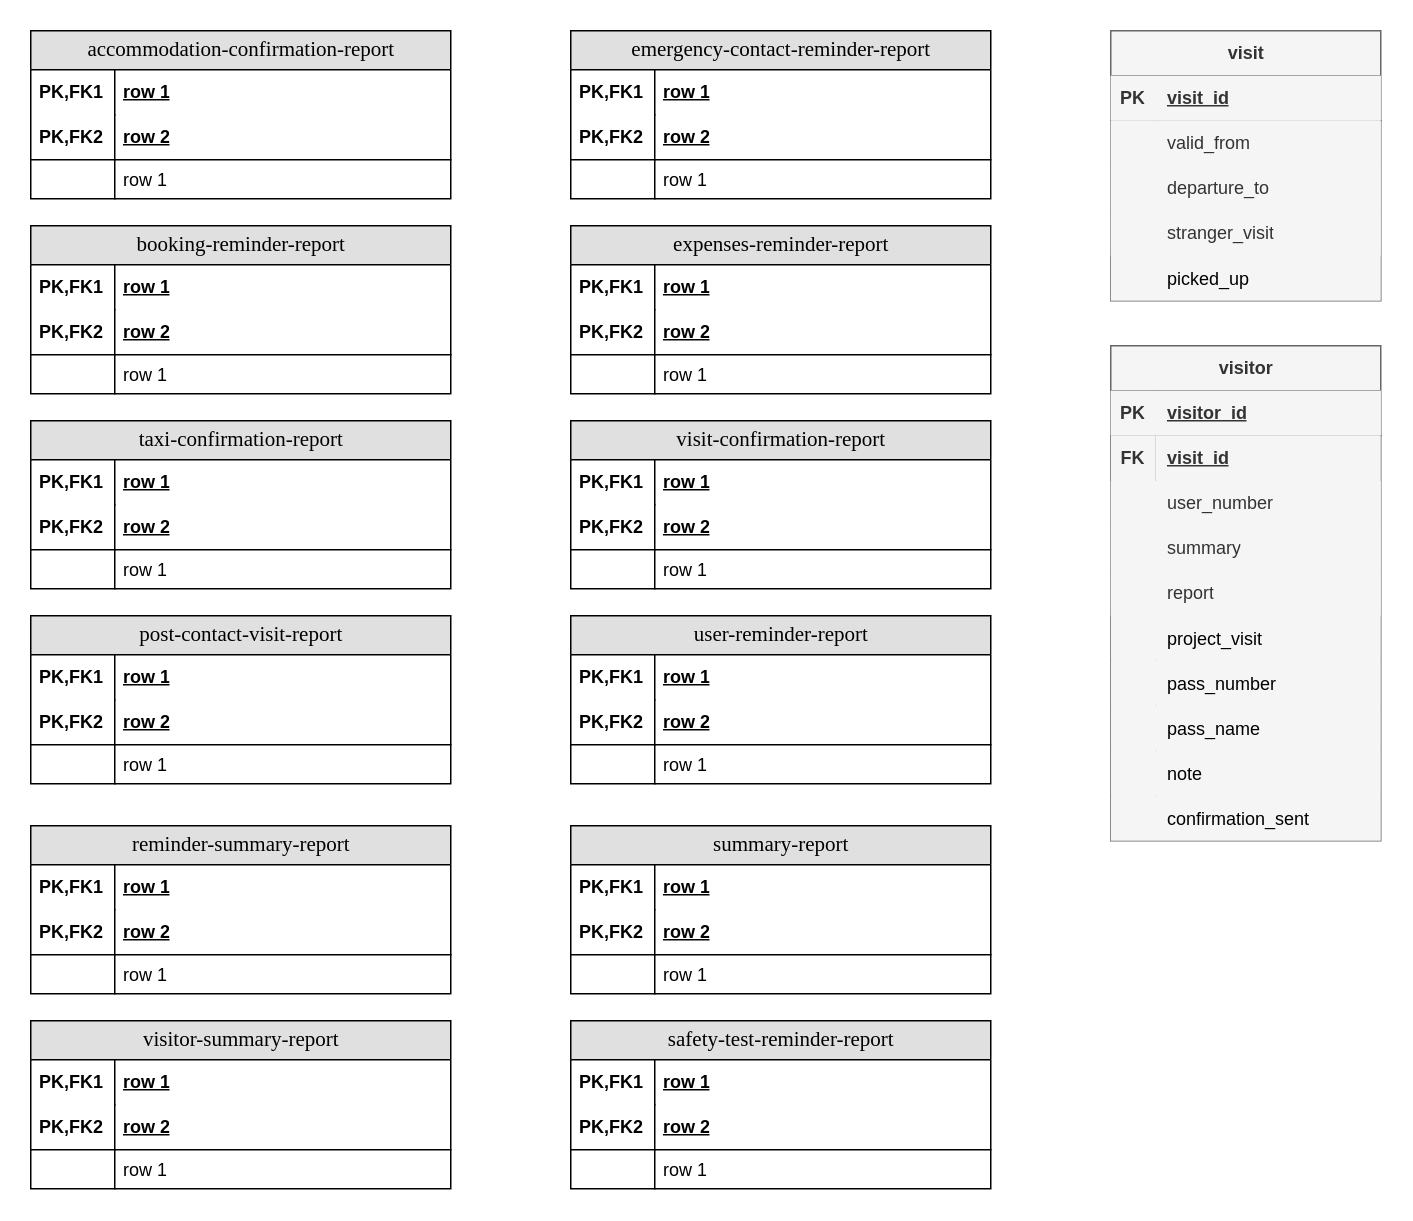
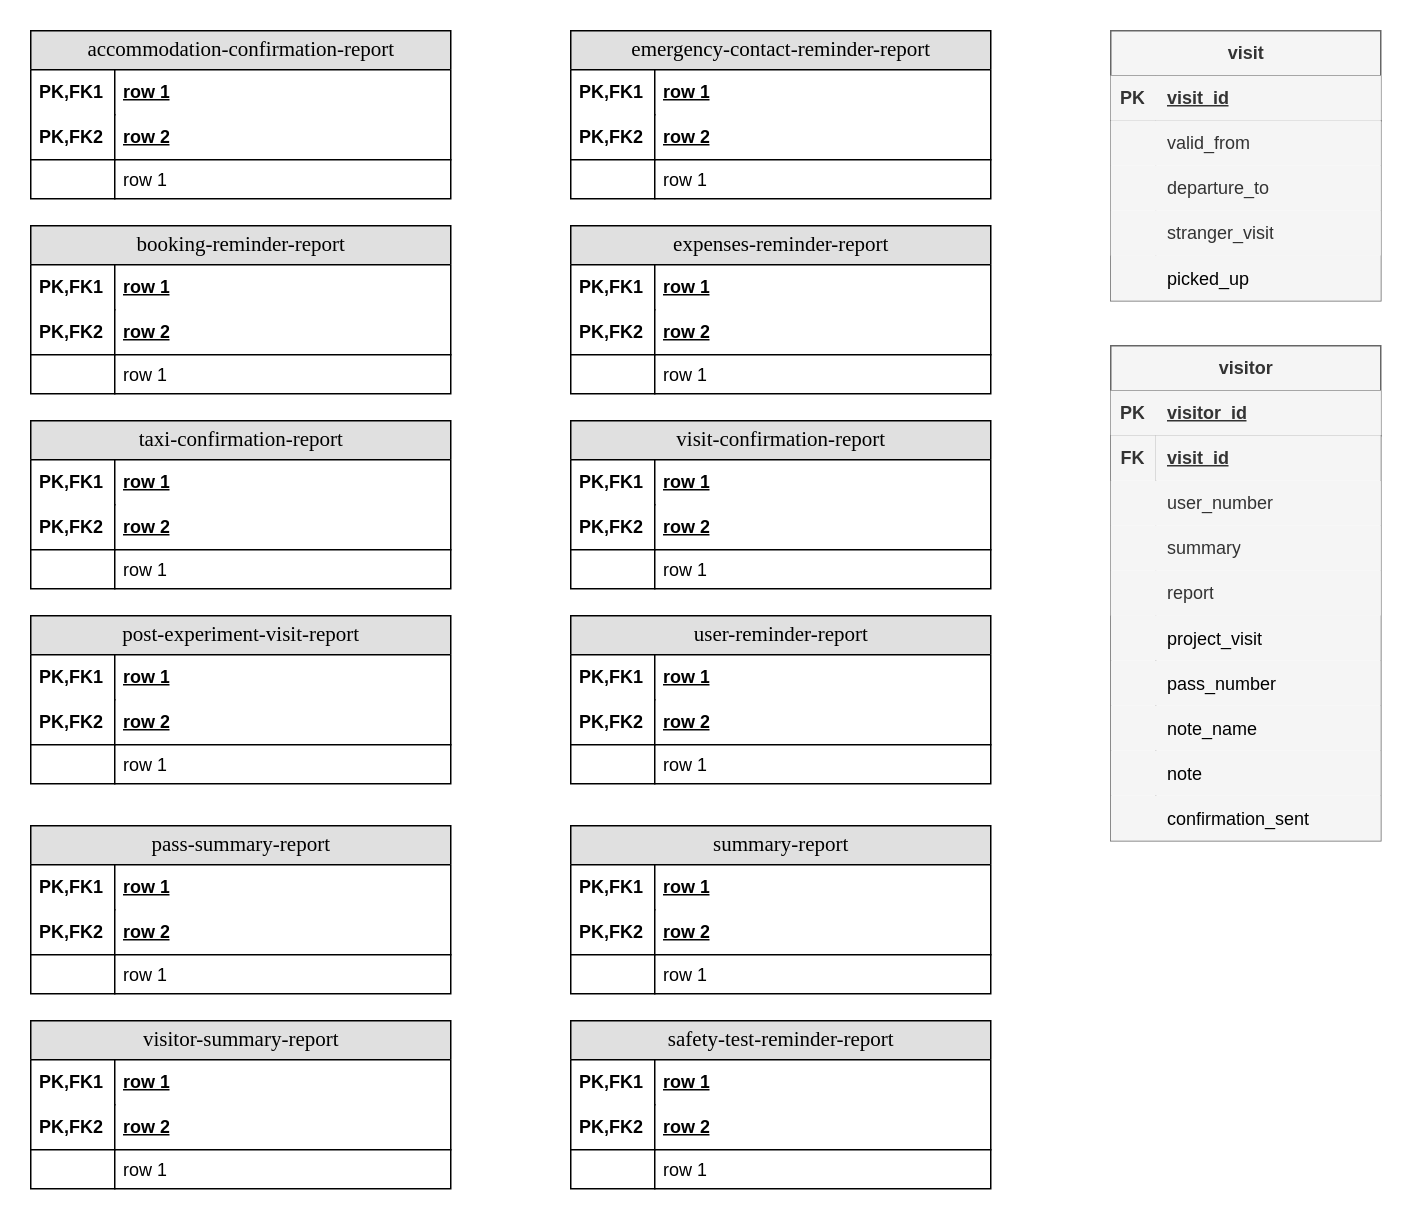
- <mxCell id="37" value="post-contact-visit-report" style="swimlane;html=1;fontStyle=0;childLayout=stackLayout;horizontal=1;startSize=26;fillColor=#e0e0e0;horizontalStack=0;resizeParent=1;resizeLast=0;collapsible=1;marginBottom=0;swimlaneFillColor=#ffffff;align=center;rounded=0;shadow=0;comic=0;labelBackgroundColor=none;strokeWidth=1;fontFamily=Verdana;fontSize=14" vertex="1" parent="1"><mxGeometry x="20" y="410" width="280" height="112" as="geometry" /></mxCell>
+ <mxCell id="37" value="post-experiment-visit-report" style="swimlane;html=1;fontStyle=0;childLayout=stackLayout;horizontal=1;startSize=26;fillColor=#e0e0e0;horizontalStack=0;resizeParent=1;resizeLast=0;collapsible=1;marginBottom=0;swimlaneFillColor=#ffffff;align=center;rounded=0;shadow=0;comic=0;labelBackgroundColor=none;strokeWidth=1;fontFamily=Verdana;fontSize=14" vertex="1" parent="1"><mxGeometry x="20" y="410" width="280" height="112" as="geometry" /></mxCell>
- <mxCell id="126" value="pass_name" style="shape=partialRectangle;connectable=0;fillColor=none;top=0;left=0;bottom=0;right=0;align=left;spacingLeft=6;overflow=hidden;" vertex="1" parent="124"><mxGeometry x="30" width="150" height="30" as="geometry"><mxRectangle width="150" height="30" as="alternateBounds" /></mxGeometry></mxCell>
+ <mxCell id="126" value="note_name" style="shape=partialRectangle;connectable=0;fillColor=none;top=0;left=0;bottom=0;right=0;align=left;spacingLeft=6;overflow=hidden;" vertex="1" parent="124"><mxGeometry x="30" width="150" height="30" as="geometry"><mxRectangle width="150" height="30" as="alternateBounds" /></mxGeometry></mxCell>
- <mxCell id="44" value="reminder-summary-report" style="swimlane;html=1;fontStyle=0;childLayout=stackLayout;horizontal=1;startSize=26;fillColor=#e0e0e0;horizontalStack=0;resizeParent=1;resizeLast=0;collapsible=1;marginBottom=0;swimlaneFillColor=#ffffff;align=center;rounded=0;shadow=0;comic=0;labelBackgroundColor=none;strokeWidth=1;fontFamily=Verdana;fontSize=14" vertex="1" parent="1"><mxGeometry x="20" y="550" width="280" height="112" as="geometry" /></mxCell>
+ <mxCell id="44" value="pass-summary-report" style="swimlane;html=1;fontStyle=0;childLayout=stackLayout;horizontal=1;startSize=26;fillColor=#e0e0e0;horizontalStack=0;resizeParent=1;resizeLast=0;collapsible=1;marginBottom=0;swimlaneFillColor=#ffffff;align=center;rounded=0;shadow=0;comic=0;labelBackgroundColor=none;strokeWidth=1;fontFamily=Verdana;fontSize=14" vertex="1" parent="1"><mxGeometry x="20" y="550" width="280" height="112" as="geometry" /></mxCell>
